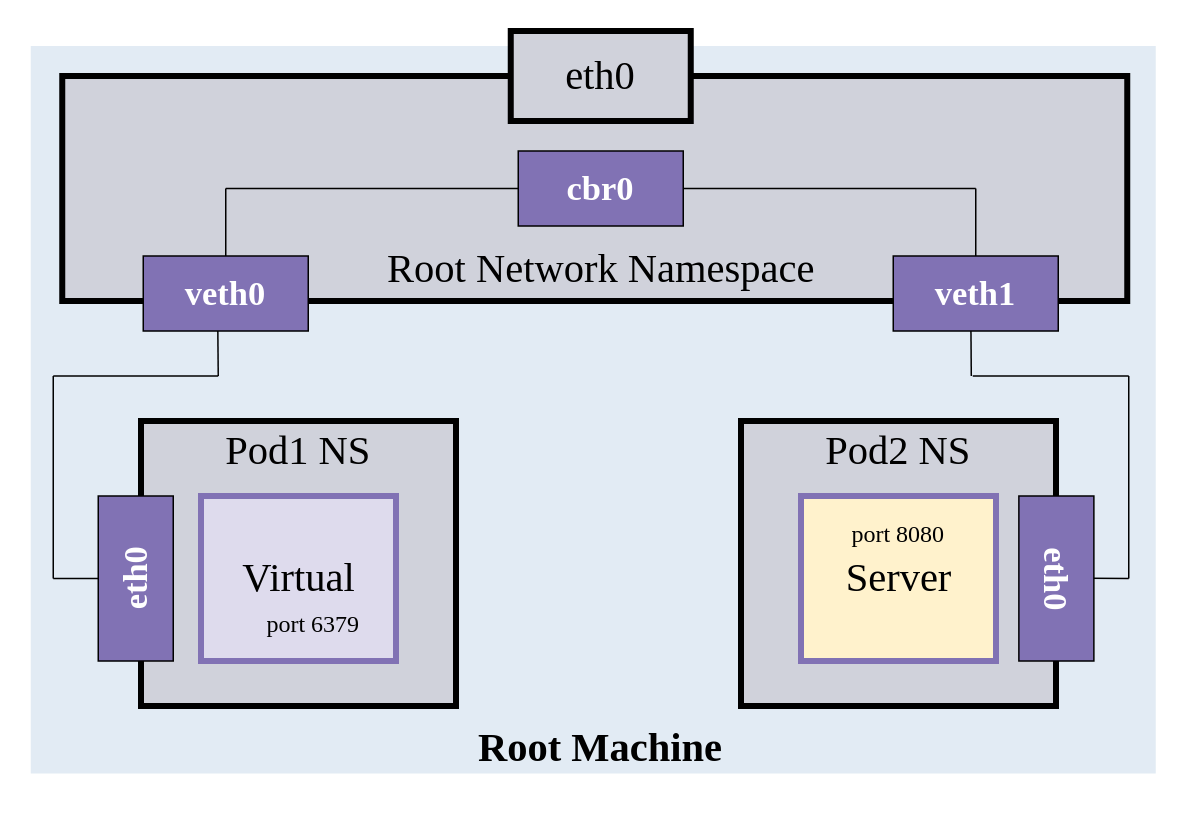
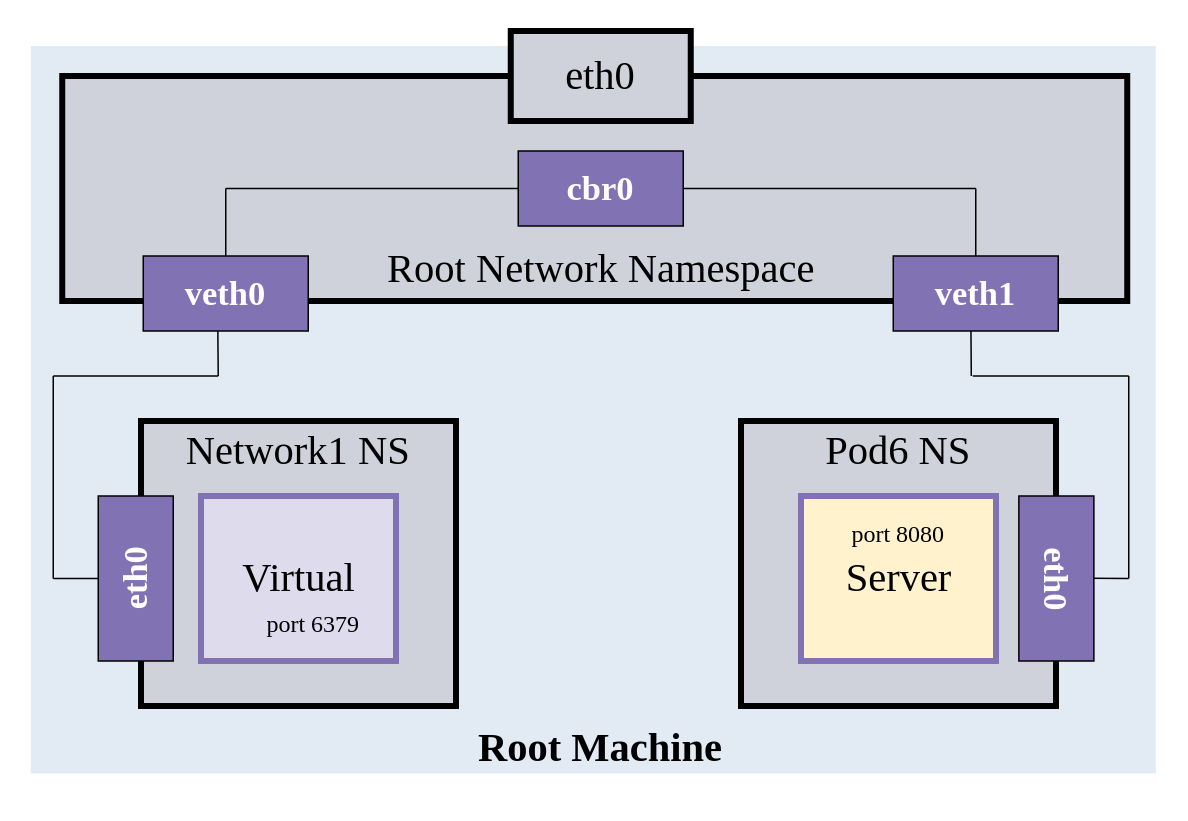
- <mxCell id="6" value="Pod1 NS" style="text;html=1;strokeColor=none;fillColor=none;align=center;verticalAlign=middle;whiteSpace=wrap;rounded=0;fontSize=27;fontFamily=Comic Sans MS;" parent="4" vertex="1"><mxGeometry width="227" height="60" as="geometry" /></mxCell>
+ <mxCell id="6" value="Network1 NS" style="text;html=1;strokeColor=none;fillColor=none;align=center;verticalAlign=middle;whiteSpace=wrap;rounded=0;fontSize=27;fontFamily=Comic Sans MS;" parent="4" vertex="1"><mxGeometry width="227" height="60" as="geometry" /></mxCell>
- <mxCell id="10" value="Pod2 NS" style="text;html=1;strokeColor=none;fillColor=none;align=center;verticalAlign=middle;whiteSpace=wrap;rounded=0;fontSize=27;fontFamily=Comic Sans MS;" parent="8" vertex="1"><mxGeometry width="227" height="60" as="geometry" /></mxCell>
+ <mxCell id="10" value="Pod6 NS" style="text;html=1;strokeColor=none;fillColor=none;align=center;verticalAlign=middle;whiteSpace=wrap;rounded=0;fontSize=27;fontFamily=Comic Sans MS;" parent="8" vertex="1"><mxGeometry width="227" height="60" as="geometry" /></mxCell>
